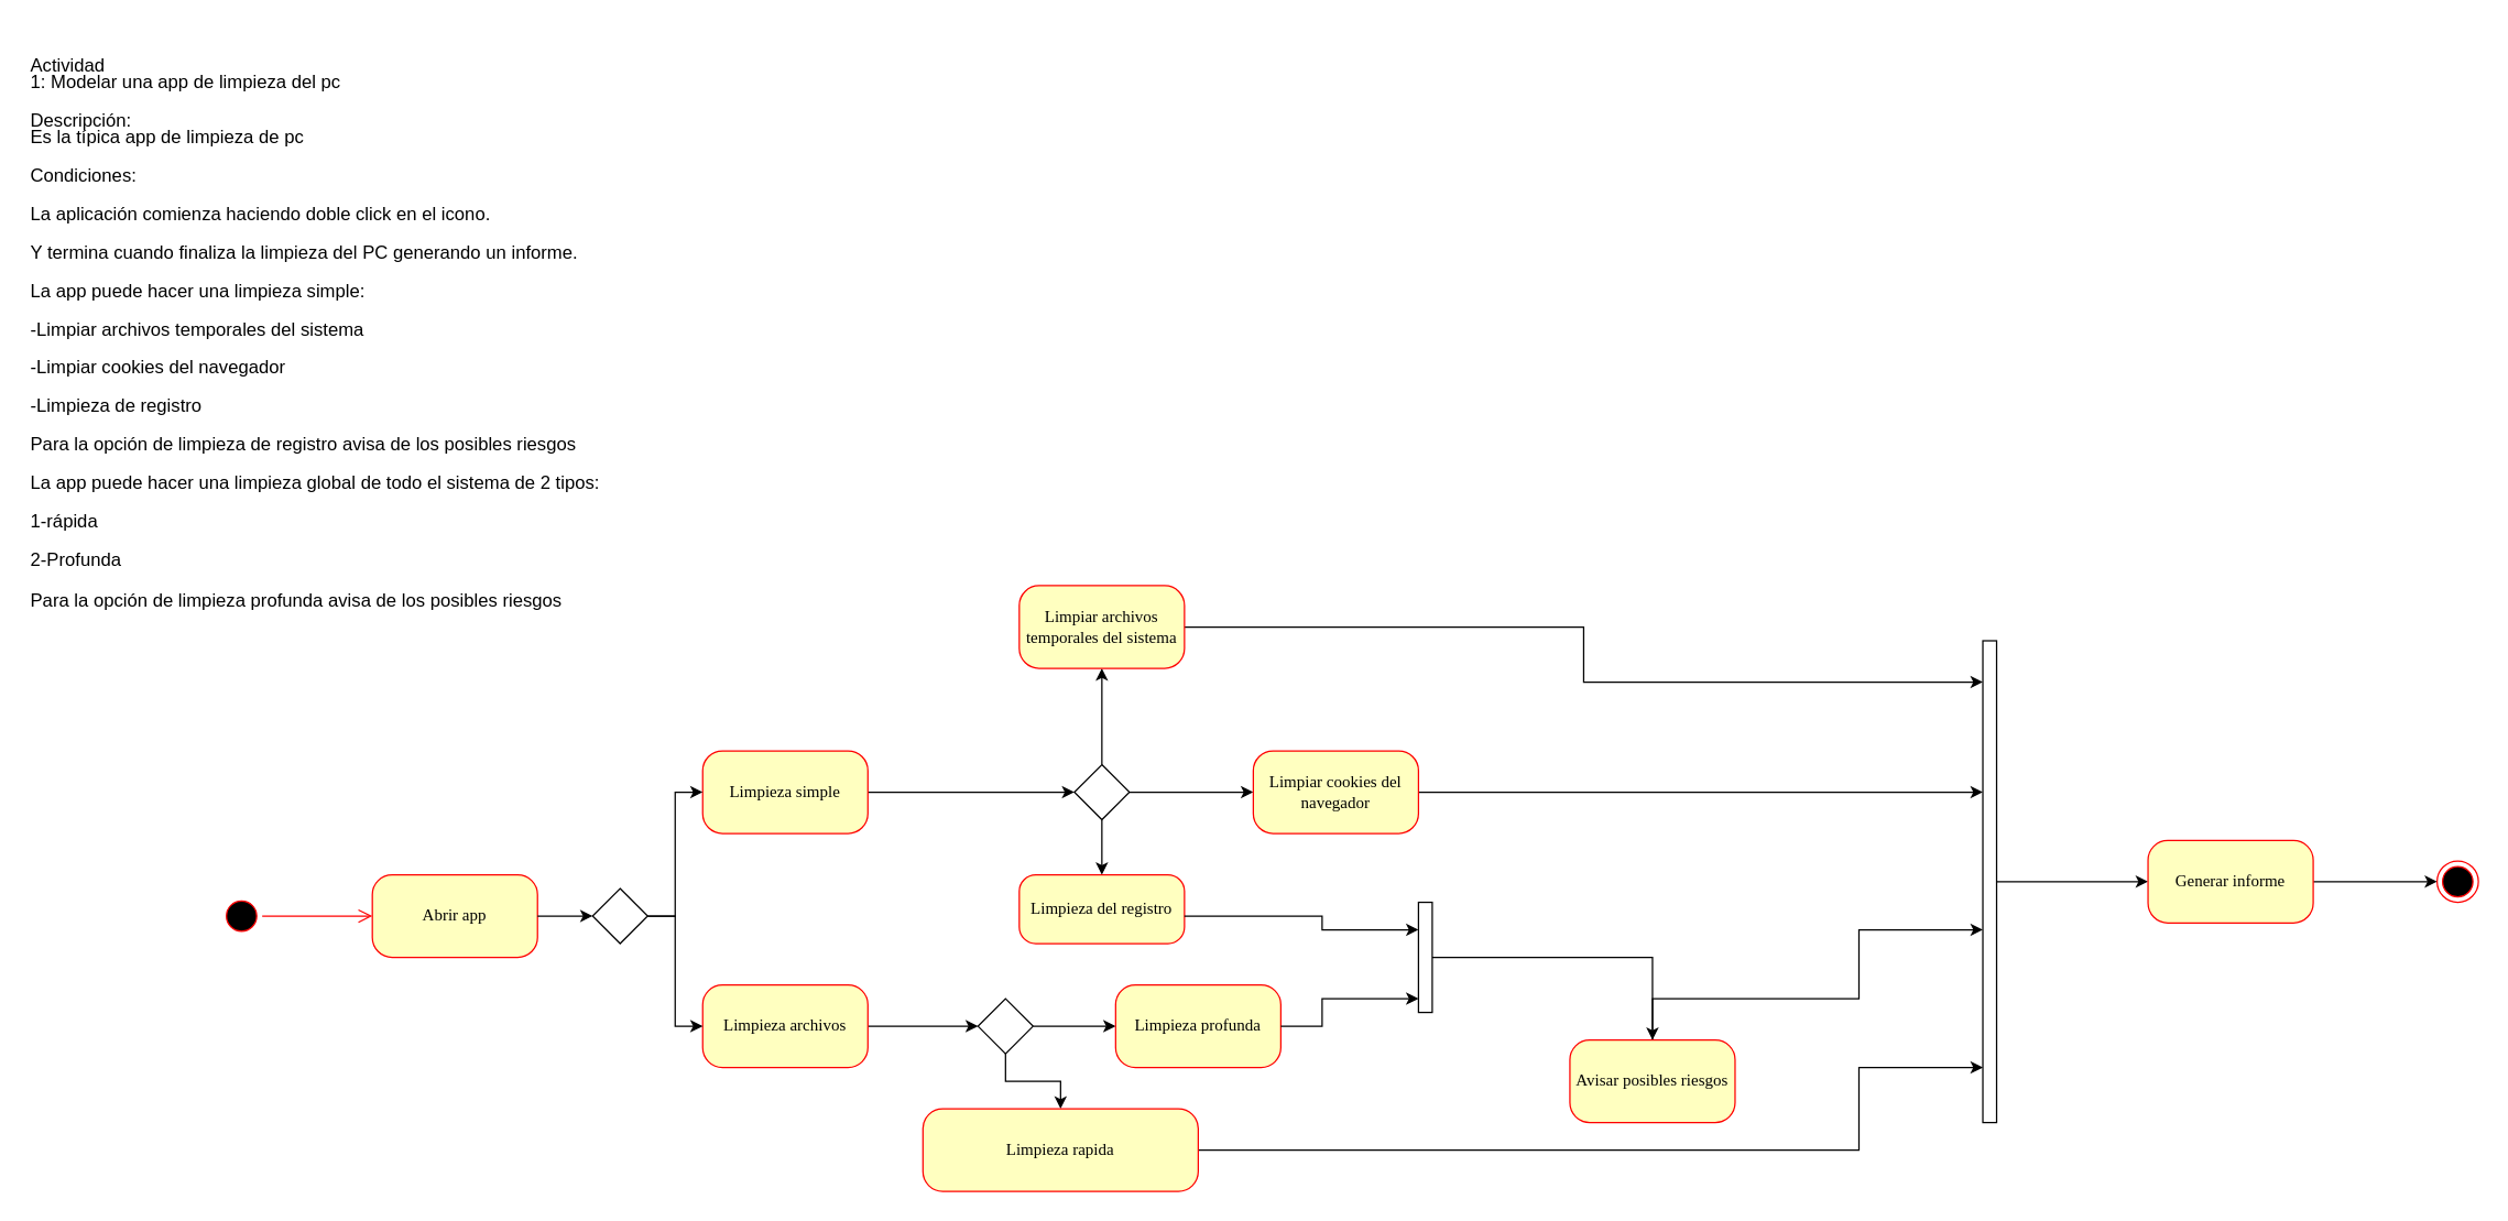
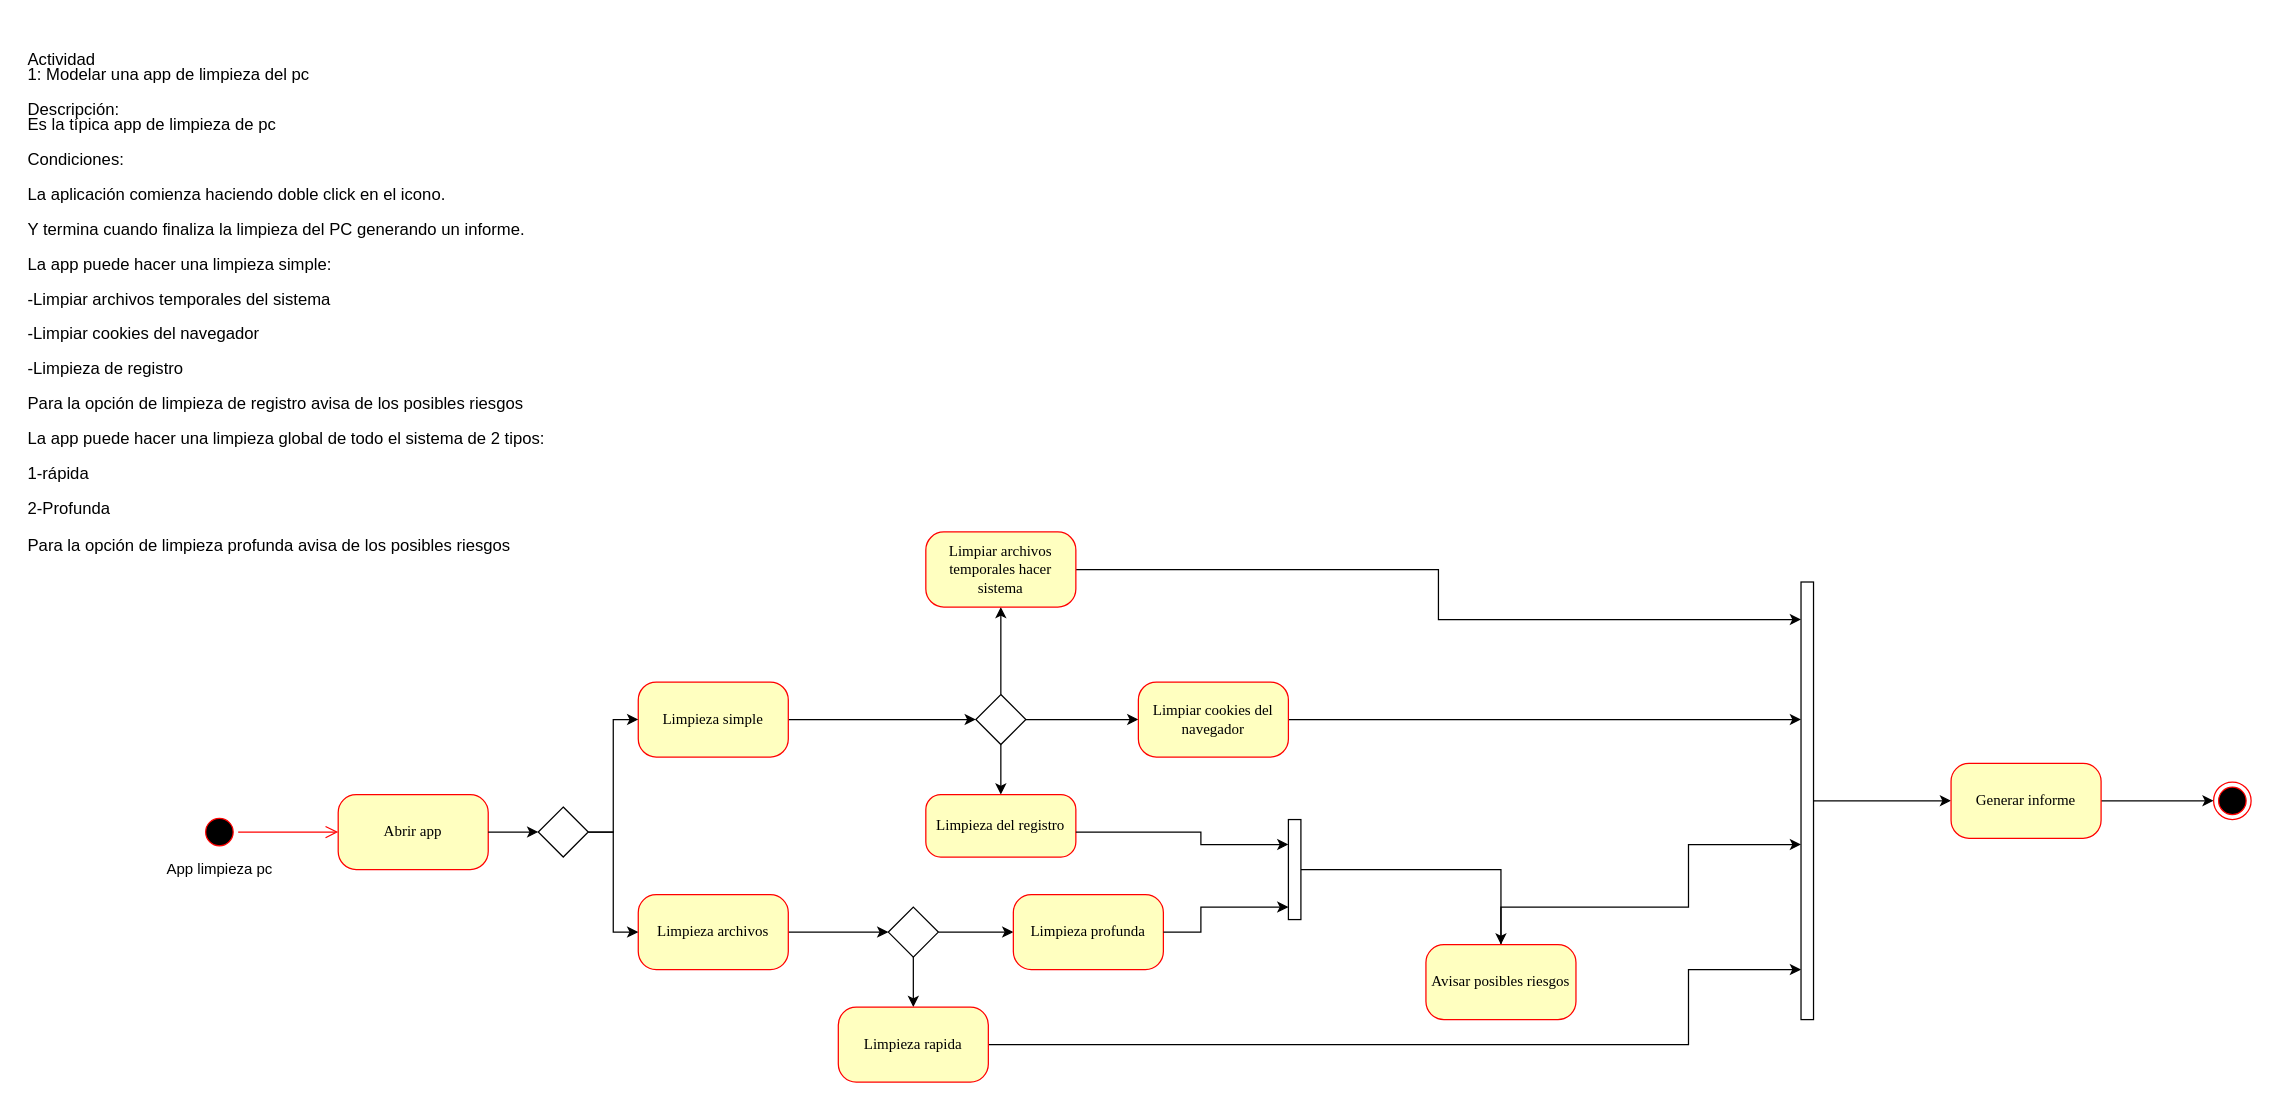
- <mxCell id="20" value="Limpiar archivos temporales del sistema" style="rounded=1;whiteSpace=wrap;html=1;arcSize=24;fillColor=#ffffc0;strokeColor=#ff0000;shadow=0;comic=0;labelBackgroundColor=none;fontFamily=Verdana;fontSize=12;fontColor=#000000;align=center;" vertex="1" parent="1"><mxGeometry x="740" y="425" width="120" height="60" as="geometry" /></mxCell>
+ <mxCell id="20" value="Limpiar archivos temporales hacer sistema" style="rounded=1;whiteSpace=wrap;html=1;arcSize=24;fillColor=#ffffc0;strokeColor=#ff0000;shadow=0;comic=0;labelBackgroundColor=none;fontFamily=Verdana;fontSize=12;fontColor=#000000;align=center;" vertex="1" parent="1"><mxGeometry x="740" y="425" width="120" height="60" as="geometry" /></mxCell>
+ <mxCell id="6" value="App limpieza pc" style="text;html=1;align=center;verticalAlign=middle;resizable=0;points=[];autosize=1;strokeColor=none;fillColor=none;" vertex="1" parent="1"><mxGeometry x="120" y="680" width="110" height="30" as="geometry" /></mxCell>
- <mxCell id="33" value="Limpieza rapida" style="rounded=1;whiteSpace=wrap;html=1;arcSize=24;fillColor=#ffffc0;strokeColor=#ff0000;shadow=0;comic=0;labelBackgroundColor=none;fontFamily=Verdana;fontSize=12;fontColor=#000000;align=center;" vertex="1" parent="1"><mxGeometry x="670" y="805" width="200" height="60" as="geometry" /></mxCell>
+ <mxCell id="33" value="Limpieza rapida" style="rounded=1;whiteSpace=wrap;html=1;arcSize=24;fillColor=#ffffc0;strokeColor=#ff0000;shadow=0;comic=0;labelBackgroundColor=none;fontFamily=Verdana;fontSize=12;fontColor=#000000;align=center;" vertex="1" parent="1"><mxGeometry x="670" y="805" width="120" height="60" as="geometry" /></mxCell>
